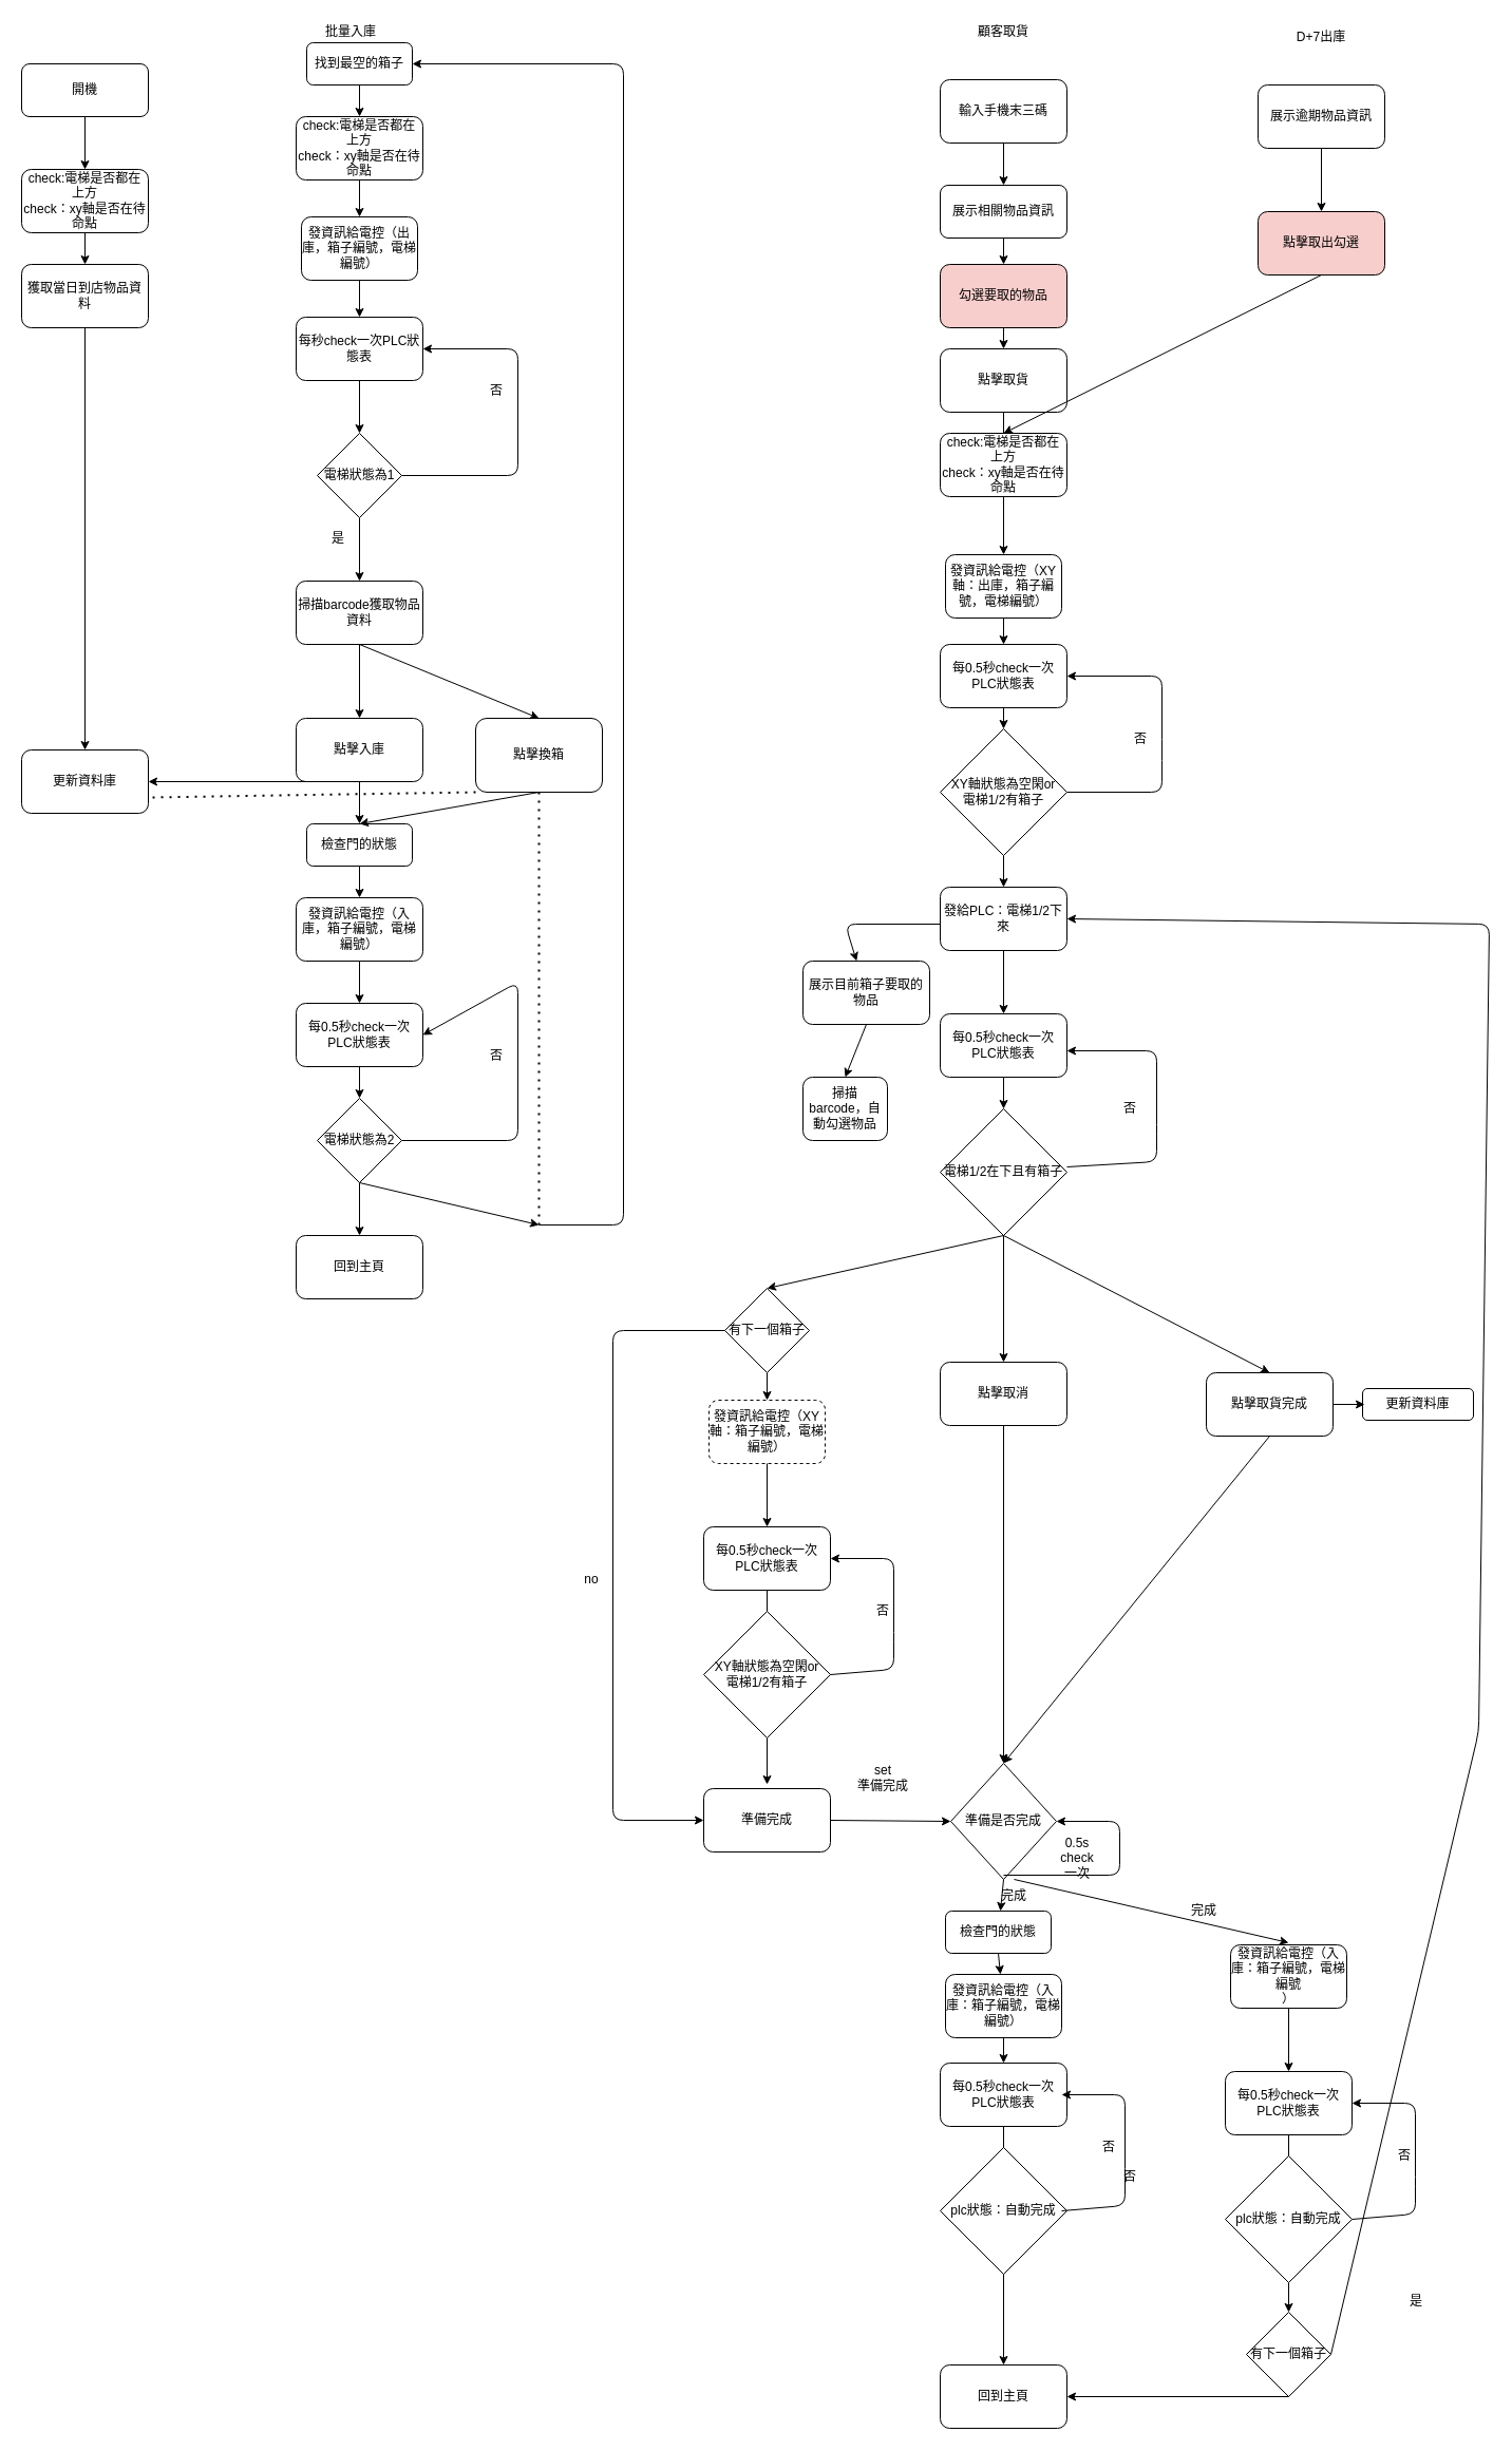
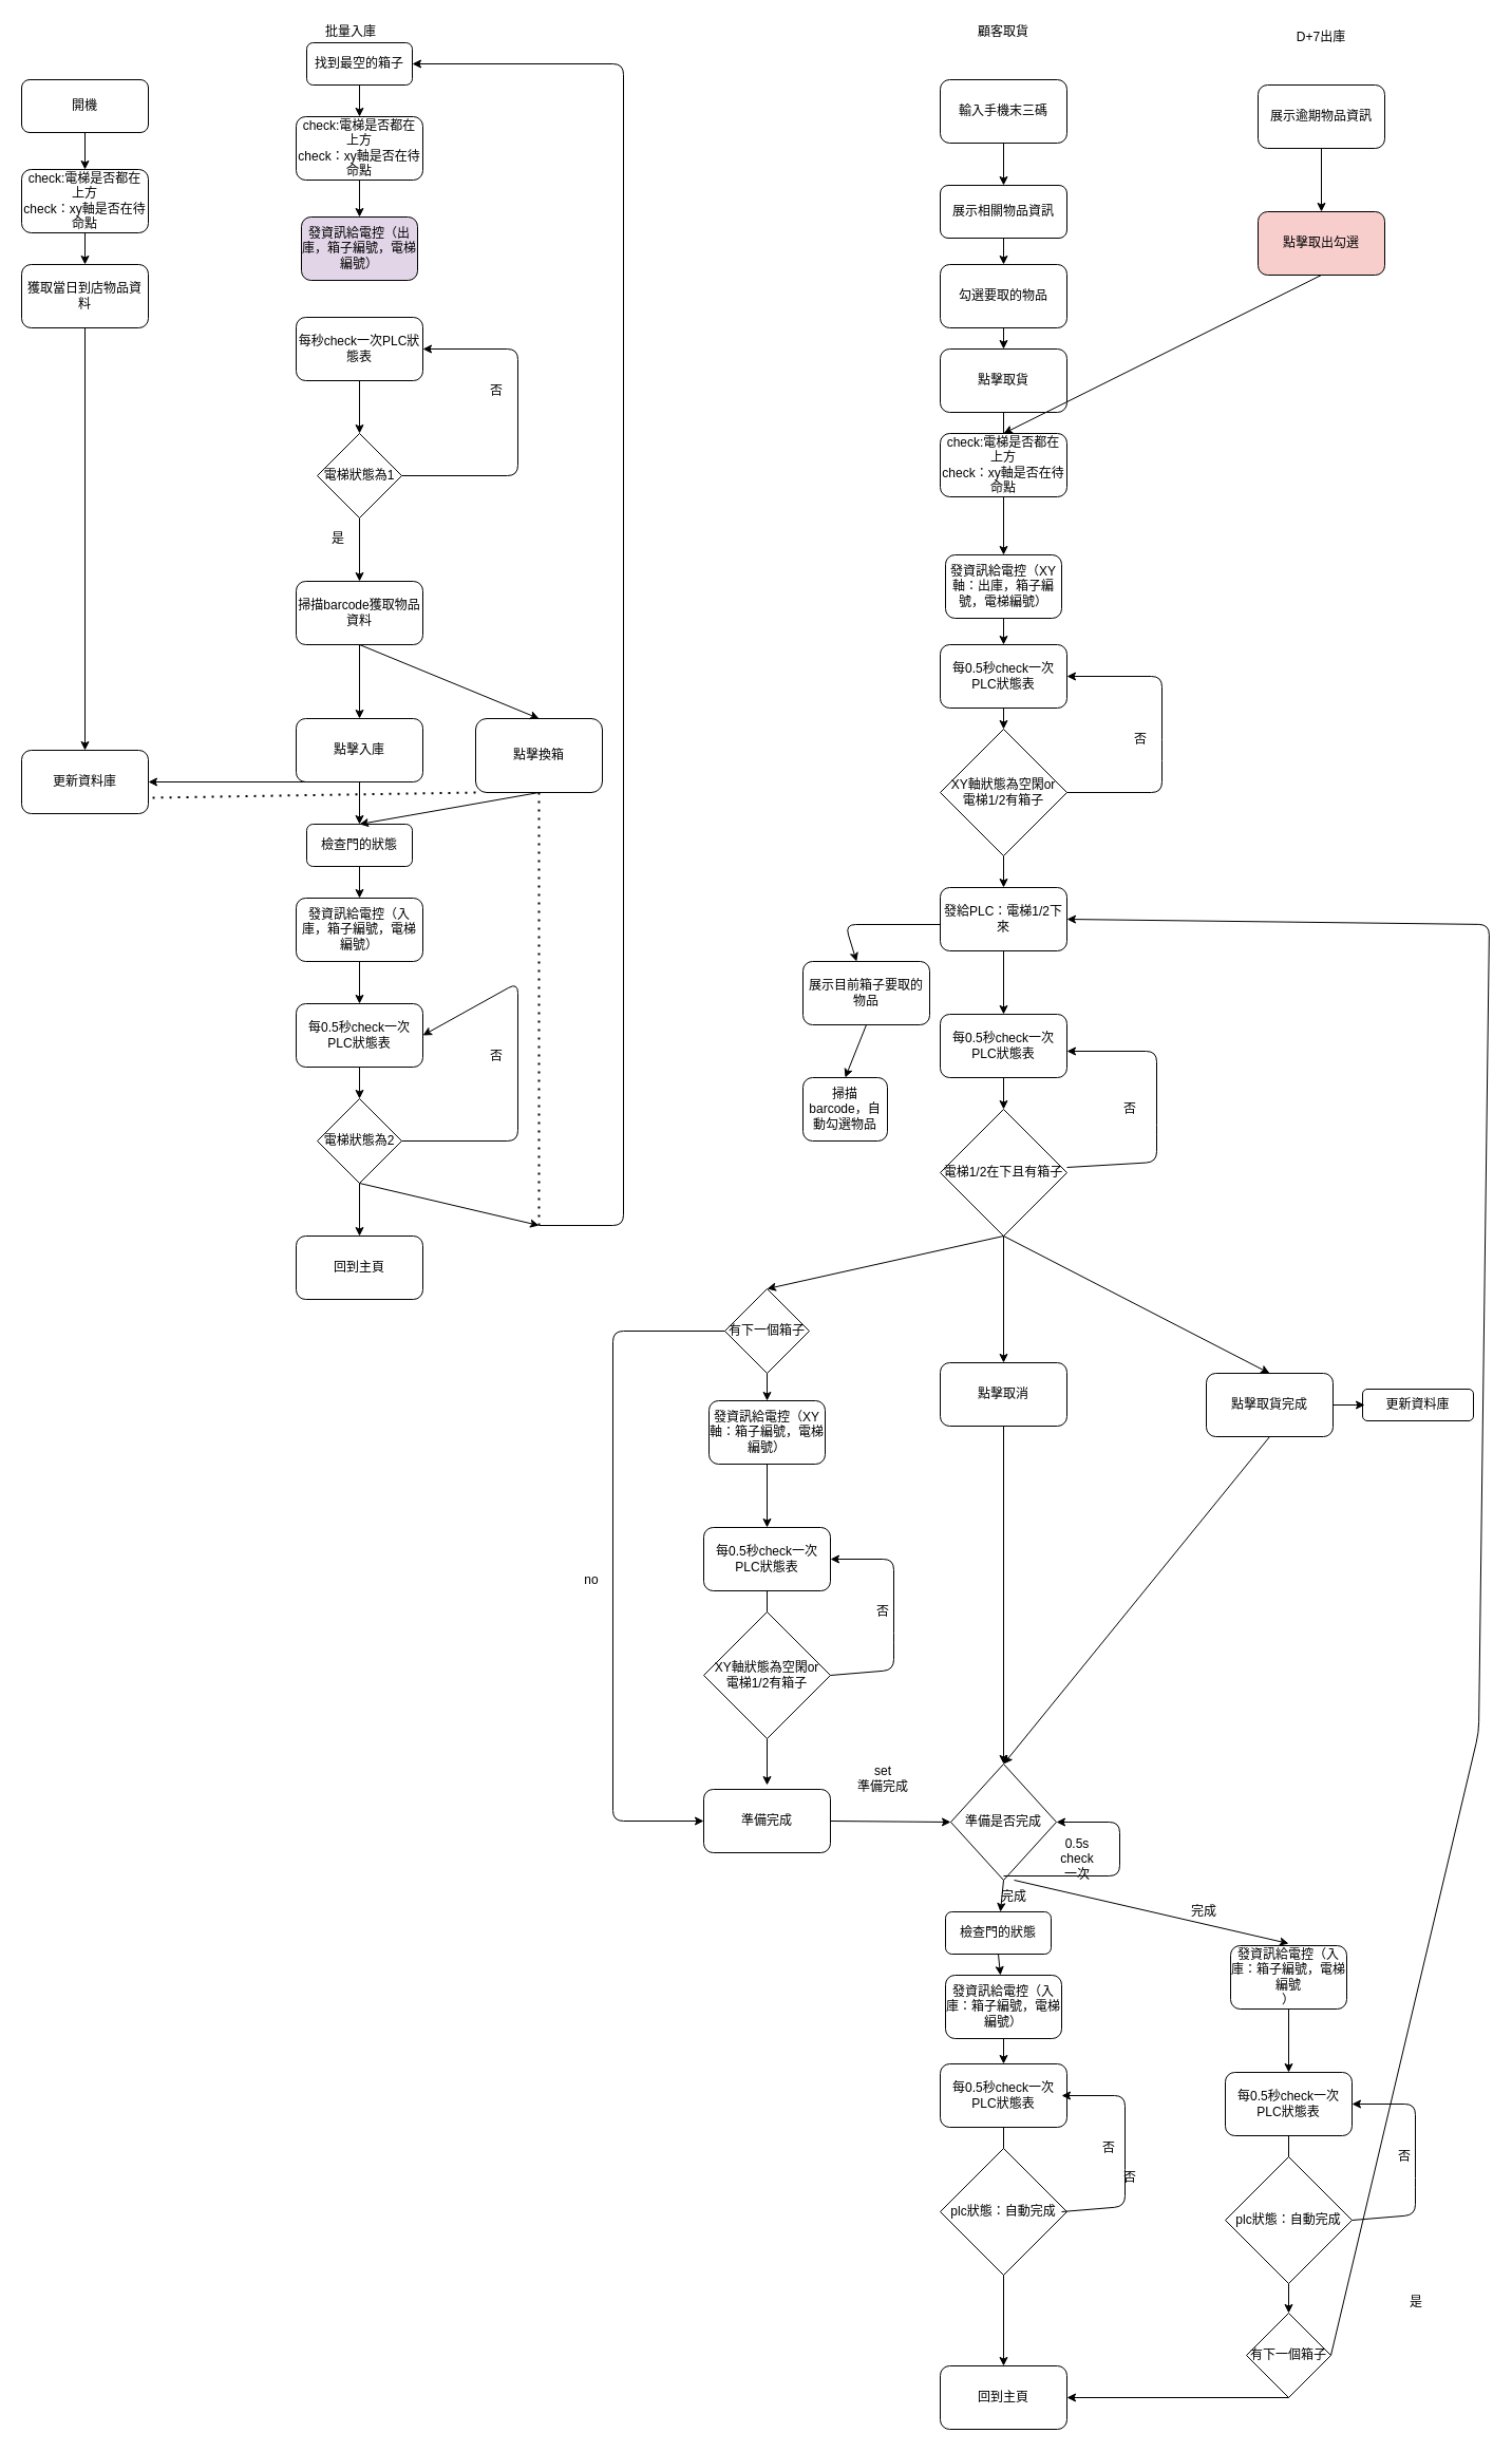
- <mxCell id="55" value="開機" style="rounded=1;whiteSpace=wrap;html=1;" parent="1" vertex="1"><mxGeometry x="20" y="60" width="120" height="50" as="geometry" /></mxCell>
+ <mxCell id="55" value="開機" style="rounded=1;whiteSpace=wrap;html=1;" parent="1" vertex="1"><mxGeometry x="20" y="75" width="120" height="50" as="geometry" /></mxCell>
- <mxCell id="5" value="發資訊給電控（出庫，箱子編號，電梯編號）" style="rounded=1;whiteSpace=wrap;html=1;" parent="1" vertex="1"><mxGeometry x="285" y="205" width="110" height="60" as="geometry" /></mxCell>
+ <mxCell id="5" value="發資訊給電控（出庫，箱子編號，電梯編號）" style="rounded=1;whiteSpace=wrap;html=1;fillColor=#e1d5e7;" parent="1" vertex="1"><mxGeometry x="285" y="205" width="110" height="60" as="geometry" /></mxCell>
- <mxCell id="7" value="" style="endArrow=classic;html=1;exitX=0.5;exitY=1;exitDx=0;exitDy=0;entryX=0.5;entryY=0;entryDx=0;entryDy=0;" parent="1" source="5" target="6" edge="1"><mxGeometry width="50" height="50" relative="1" as="geometry"><mxPoint x="450" y="240" as="sourcePoint" /><mxPoint x="500" y="190" as="targetPoint" /></mxGeometry></mxCell>
- <mxCell id="28" value="勾選要取的物品" style="rounded=1;whiteSpace=wrap;html=1;fillColor=#f8cecc;" parent="1" vertex="1"><mxGeometry x="890" y="250" width="120" height="60" as="geometry" /></mxCell>
+ <mxCell id="28" value="勾選要取的物品" style="rounded=1;whiteSpace=wrap;html=1;" parent="1" vertex="1"><mxGeometry x="890" y="250" width="120" height="60" as="geometry" /></mxCell>
- <mxCell id="74" value="發資訊給電控（XY軸：箱子編號，電梯編號）" style="rounded=1;whiteSpace=wrap;html=1;dashed=1;" parent="1" vertex="1"><mxGeometry x="671" y="1326" width="110" height="60" as="geometry" /></mxCell>
+ <mxCell id="74" value="發資訊給電控（XY軸：箱子編號，電梯編號）" style="rounded=1;whiteSpace=wrap;html=1;" parent="1" vertex="1"><mxGeometry x="671" y="1326" width="110" height="60" as="geometry" /></mxCell>
